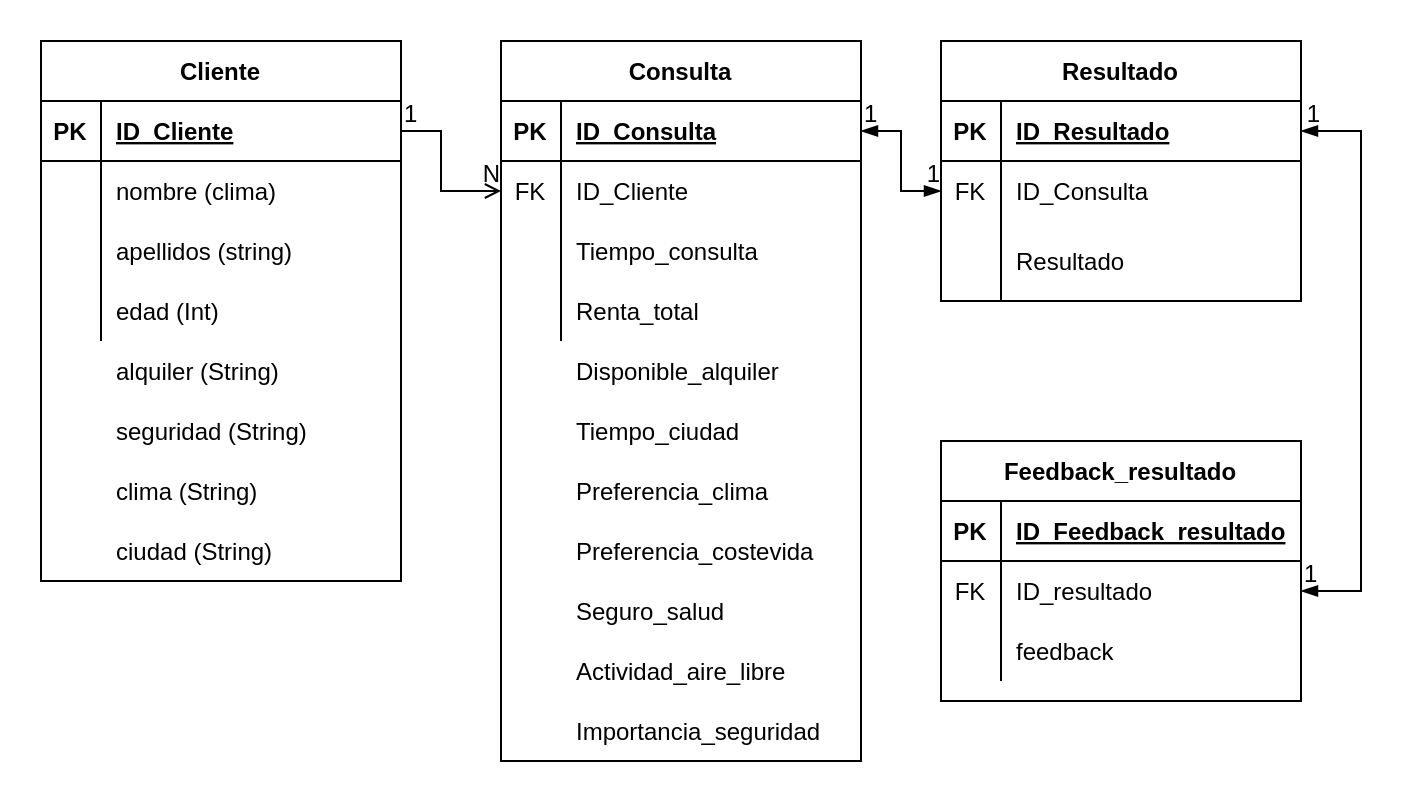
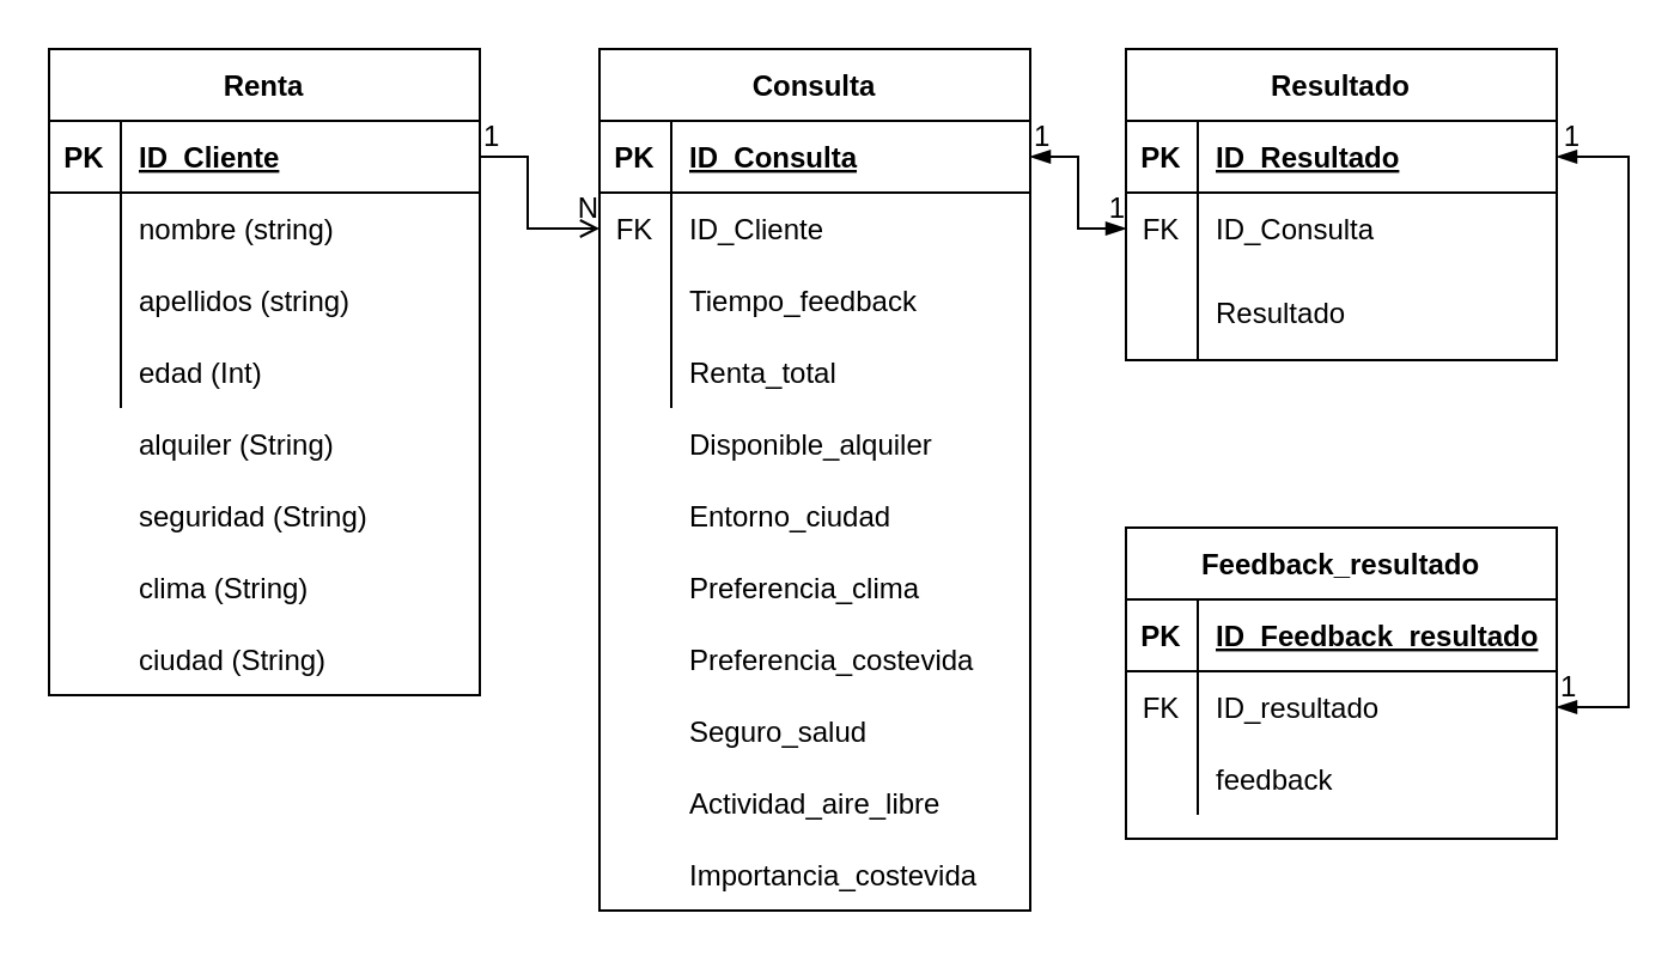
- <mxCell id="2" value="Cliente" style="shape=table;startSize=30;container=1;collapsible=1;childLayout=tableLayout;fixedRows=1;rowLines=0;fontStyle=1;align=center;resizeLast=1;" parent="1" vertex="1"><mxGeometry x="20" y="20" width="180" height="270" as="geometry" /></mxCell>
+ <mxCell id="2" value="Renta" style="shape=table;startSize=30;container=1;collapsible=1;childLayout=tableLayout;fixedRows=1;rowLines=0;fontStyle=1;align=center;resizeLast=1;" parent="1" vertex="1"><mxGeometry x="20" y="20" width="180" height="270" as="geometry" /></mxCell>
- <mxCell id="8" value="nombre (clima)" style="shape=partialRectangle;connectable=0;fillColor=none;top=0;left=0;bottom=0;right=0;align=left;spacingLeft=6;overflow=hidden;" parent="6" vertex="1"><mxGeometry x="30" width="150" height="30" as="geometry" /></mxCell>
+ <mxCell id="8" value="nombre (string)" style="shape=partialRectangle;connectable=0;fillColor=none;top=0;left=0;bottom=0;right=0;align=left;spacingLeft=6;overflow=hidden;" parent="6" vertex="1"><mxGeometry x="30" width="150" height="30" as="geometry" /></mxCell>
- <mxCell id="28" value="Tiempo_consulta" style="shape=partialRectangle;connectable=0;fillColor=none;top=0;left=0;bottom=0;right=0;align=left;spacingLeft=6;overflow=hidden;" parent="26" vertex="1"><mxGeometry x="30" width="150" height="30" as="geometry" /></mxCell>
+ <mxCell id="28" value="Tiempo_feedback" style="shape=partialRectangle;connectable=0;fillColor=none;top=0;left=0;bottom=0;right=0;align=left;spacingLeft=6;overflow=hidden;" parent="26" vertex="1"><mxGeometry x="30" width="150" height="30" as="geometry" /></mxCell>
- <mxCell id="33" value="Tiempo_ciudad" style="shape=partialRectangle;connectable=0;fillColor=none;top=0;left=0;bottom=0;right=0;align=left;spacingLeft=6;overflow=hidden;" parent="1" vertex="1"><mxGeometry x="280" y="200" width="150" height="30" as="geometry" /></mxCell>
+ <mxCell id="33" value="Entorno_ciudad" style="shape=partialRectangle;connectable=0;fillColor=none;top=0;left=0;bottom=0;right=0;align=left;spacingLeft=6;overflow=hidden;" parent="1" vertex="1"><mxGeometry x="280" y="200" width="150" height="30" as="geometry" /></mxCell>
- <mxCell id="38" value="Importancia_seguridad" style="shape=partialRectangle;connectable=0;fillColor=none;top=0;left=0;bottom=0;right=0;align=left;spacingLeft=6;overflow=hidden;" parent="1" vertex="1"><mxGeometry x="280" y="350" width="150" height="30" as="geometry" /></mxCell>
+ <mxCell id="38" value="Importancia_costevida" style="shape=partialRectangle;connectable=0;fillColor=none;top=0;left=0;bottom=0;right=0;align=left;spacingLeft=6;overflow=hidden;" parent="1" vertex="1"><mxGeometry x="280" y="350" width="150" height="30" as="geometry" /></mxCell>
